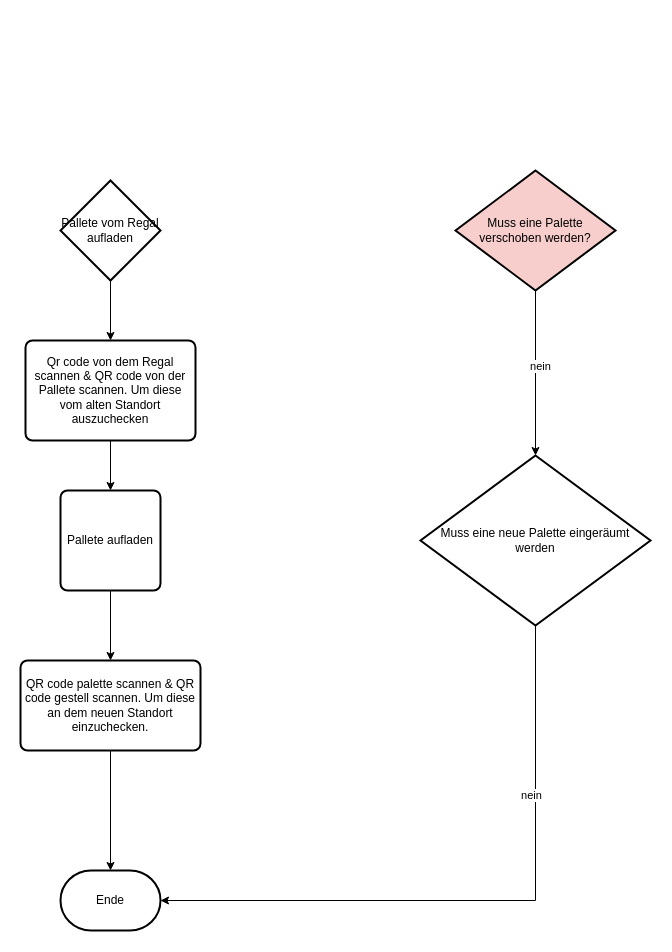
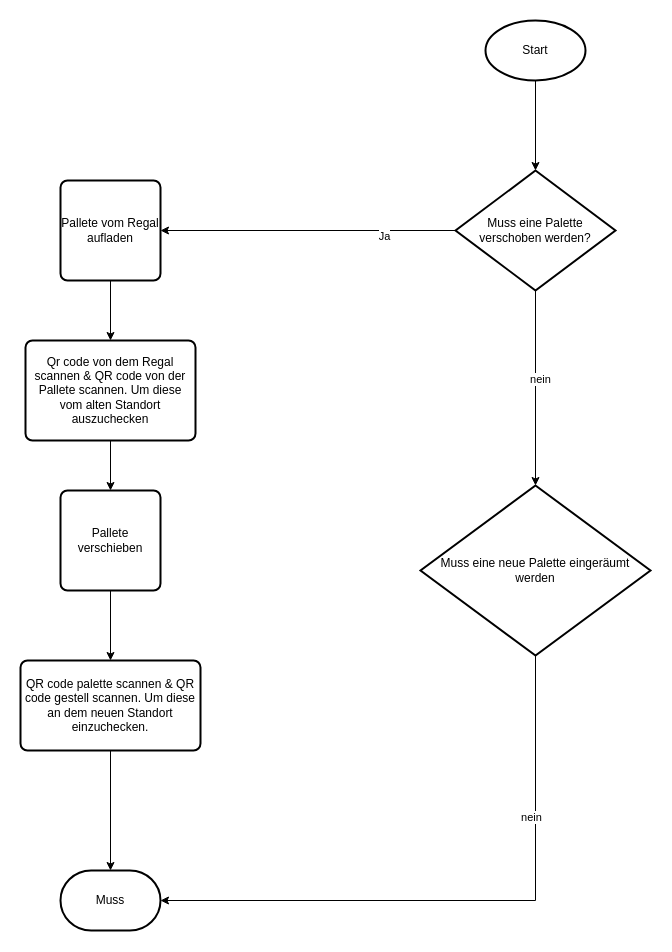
+ <mxCell id="5" value="Start" style="strokeWidth=2;html=1;shape=mxgraph.flowchart.start_1;whiteSpace=wrap;" parent="1" vertex="1"><mxGeometry x="485" y="20" width="100" height="60" as="geometry" /></mxCell>
+ <mxCell id="4" value="" style="edgeStyle=orthogonalEdgeStyle;rounded=0;orthogonalLoop=1;jettySize=auto;html=1;" edge="1" parent="1" source="5" target="17"><mxGeometry relative="1" as="geometry" /></mxCell>
- <mxCell id="7" value="&lt;div&gt;Pallete vom Regal aufladen&lt;/div&gt;" style="rhombus;whiteSpace=wrap;html=1;absoluteArcSize=1;arcSize=14;strokeWidth=2;" parent="1" vertex="1"><mxGeometry x="60" y="180" width="100" height="100" as="geometry" /></mxCell>
+ <mxCell id="7" value="&lt;div&gt;Pallete vom Regal aufladen&lt;/div&gt;" style="rounded=1;whiteSpace=wrap;html=1;absoluteArcSize=1;arcSize=14;strokeWidth=2;" parent="1" vertex="1"><mxGeometry x="60" y="180" width="100" height="100" as="geometry" /></mxCell>
+ <mxCell id="2" style="edgeStyle=orthogonalEdgeStyle;rounded=0;orthogonalLoop=1;jettySize=auto;html=1;exitX=0;exitY=0.5;exitDx=0;exitDy=0;" parent="1" source="17" target="7" edge="1"><mxGeometry relative="1" as="geometry" /></mxCell>
+ <mxCell id="3" value="Ja" style="edgeLabel;html=1;align=center;verticalAlign=middle;resizable=0;points=[];" vertex="1" connectable="0" parent="2"><mxGeometry x="-0.507" y="5" relative="1" as="geometry"><mxPoint x="1" as="offset" /></mxGeometry></mxCell>
- <mxCell id="17" value="Muss eine Palette verschoben werden?" style="rhombus;whiteSpace=wrap;html=1;strokeWidth=2;fillColor=#f8cecc;" vertex="1" parent="1"><mxGeometry x="455" y="170" width="160" height="120" as="geometry" /></mxCell>
+ <mxCell id="17" value="Muss eine Palette verschoben werden?" style="rhombus;whiteSpace=wrap;html=1;strokeWidth=2;" vertex="1" parent="1"><mxGeometry x="455" y="170" width="160" height="120" as="geometry" /></mxCell>
- <mxCell id="11" value="Pallete aufladen" style="rounded=1;whiteSpace=wrap;html=1;absoluteArcSize=1;arcSize=14;strokeWidth=2;" parent="1" vertex="1"><mxGeometry x="60" y="490" width="100" height="100" as="geometry" /></mxCell>
+ <mxCell id="11" value="Pallete verschieben" style="rounded=1;whiteSpace=wrap;html=1;absoluteArcSize=1;arcSize=14;strokeWidth=2;" parent="1" vertex="1"><mxGeometry x="60" y="490" width="100" height="100" as="geometry" /></mxCell>
- <mxCell id="18" value="Muss eine neue Palette eingeräumt werden" style="rhombus;whiteSpace=wrap;html=1;strokeWidth=2;" vertex="1" parent="1"><mxGeometry x="420" y="455" width="230" height="170" as="geometry" /></mxCell>
+ <mxCell id="18" value="Muss eine neue Palette eingeräumt werden" style="rhombus;whiteSpace=wrap;html=1;strokeWidth=2;" vertex="1" parent="1"><mxGeometry x="420" y="485" width="230" height="170" as="geometry" /></mxCell>
- <mxCell id="14" value="Ende" style="strokeWidth=2;html=1;shape=mxgraph.flowchart.terminator;whiteSpace=wrap;" parent="1" vertex="1"><mxGeometry x="60" y="870" width="100" height="60" as="geometry" /></mxCell>
+ <mxCell id="14" value="Muss" style="strokeWidth=2;html=1;shape=mxgraph.flowchart.terminator;whiteSpace=wrap;" parent="1" vertex="1"><mxGeometry x="60" y="870" width="100" height="60" as="geometry" /></mxCell>
